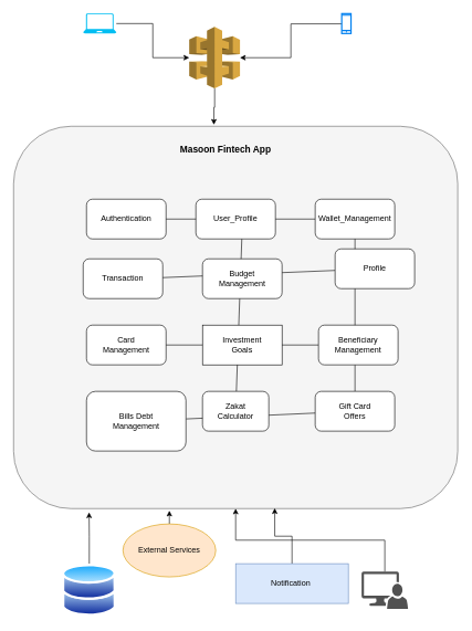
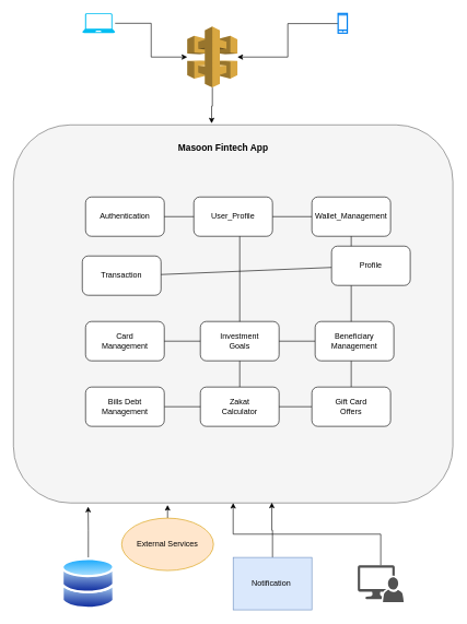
- <mxCell id="23" value="Budget &lt;br&gt;Management" style="rounded=1;whiteSpace=wrap;html=1;" vertex="1" parent="1"><mxGeometry x="305" y="390" width="120" height="60" as="geometry" /></mxCell>
- <mxCell id="18" value="Investment &lt;br&gt;Goals" style="whiteSpace=wrap;html=1;rounded=0;" vertex="1" parent="1"><mxGeometry x="305" y="490" width="120" height="60" as="geometry" /></mxCell>
+ <mxCell id="18" value="Investment &lt;br&gt;Goals" style="rounded=1;whiteSpace=wrap;html=1;" vertex="1" parent="1"><mxGeometry x="305" y="490" width="120" height="60" as="geometry" /></mxCell>
- <mxCell id="19" value="Zakat &lt;br&gt;Calculator" style="rounded=1;whiteSpace=wrap;html=1;" vertex="1" parent="1"><mxGeometry x="305" y="590" width="100" height="60" as="geometry" /></mxCell>
+ <mxCell id="19" value="Zakat &lt;br&gt;Calculator" style="rounded=1;whiteSpace=wrap;html=1;" vertex="1" parent="1"><mxGeometry x="305" y="590" width="120" height="60" as="geometry" /></mxCell>
- <mxCell id="22" value="Bills Debt &lt;br&gt;Management" style="rounded=1;whiteSpace=wrap;html=1;" vertex="1" parent="1"><mxGeometry x="130" y="590" width="150" height="90" as="geometry" /></mxCell>
+ <mxCell id="22" value="Bills Debt &lt;br&gt;Management" style="rounded=1;whiteSpace=wrap;html=1;" vertex="1" parent="1"><mxGeometry x="130" y="590" width="120" height="60" as="geometry" /></mxCell>
- <mxCell id="33" value="Notification&amp;nbsp;" style="rounded=0;whiteSpace=wrap;html=1;fillColor=#dae8fc;strokeColor=#6c8ebf;" vertex="1" parent="1"><mxGeometry x="355" y="850" width="170" height="60" as="geometry" /></mxCell>
+ <mxCell id="33" value="Notification&amp;nbsp;" style="rounded=0;whiteSpace=wrap;html=1;fillColor=#dae8fc;strokeColor=#6c8ebf;" vertex="1" parent="1"><mxGeometry x="355" y="850" width="120" height="80" as="geometry" /></mxCell>
